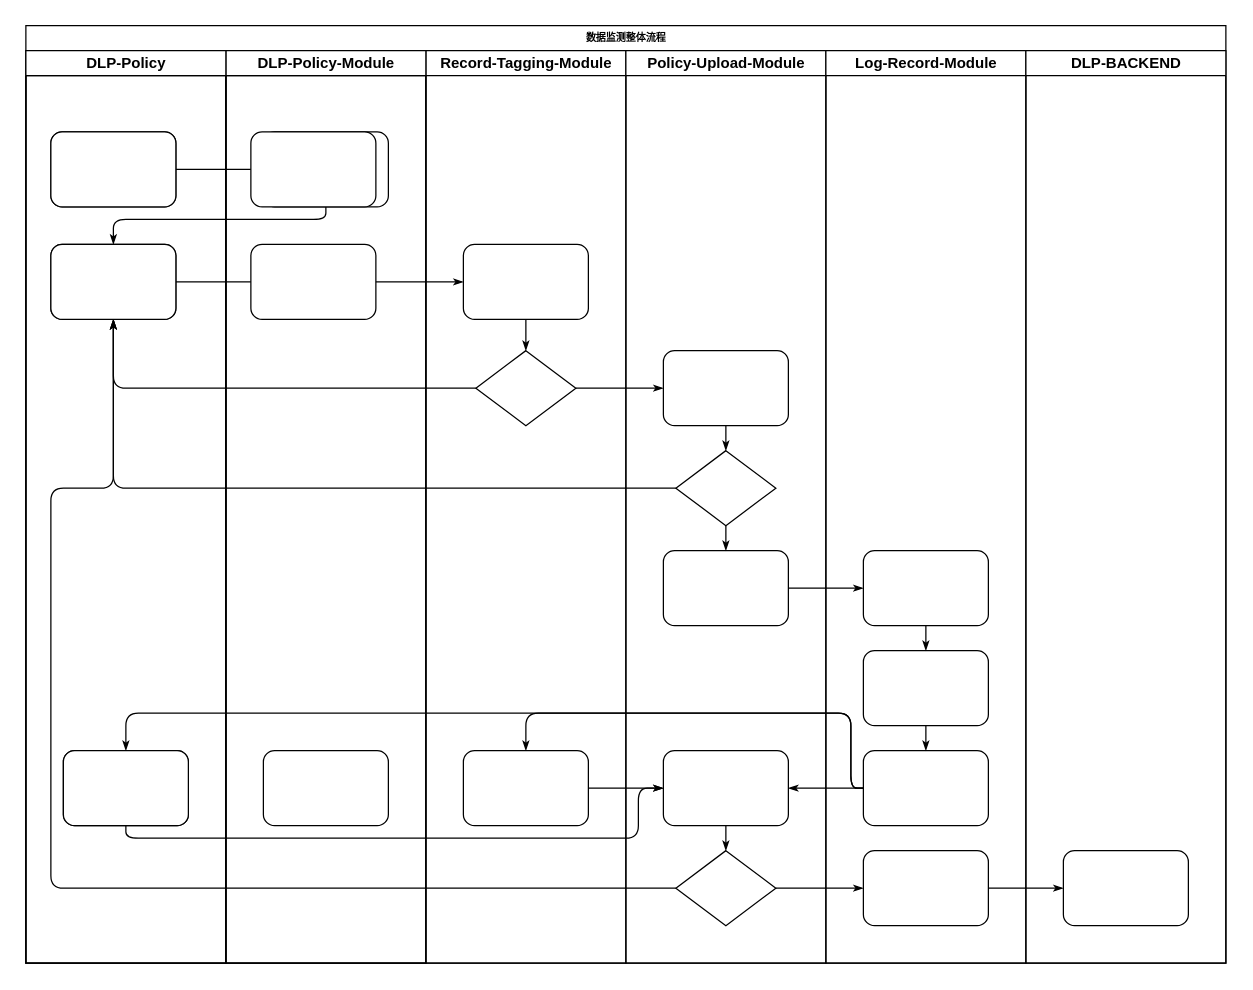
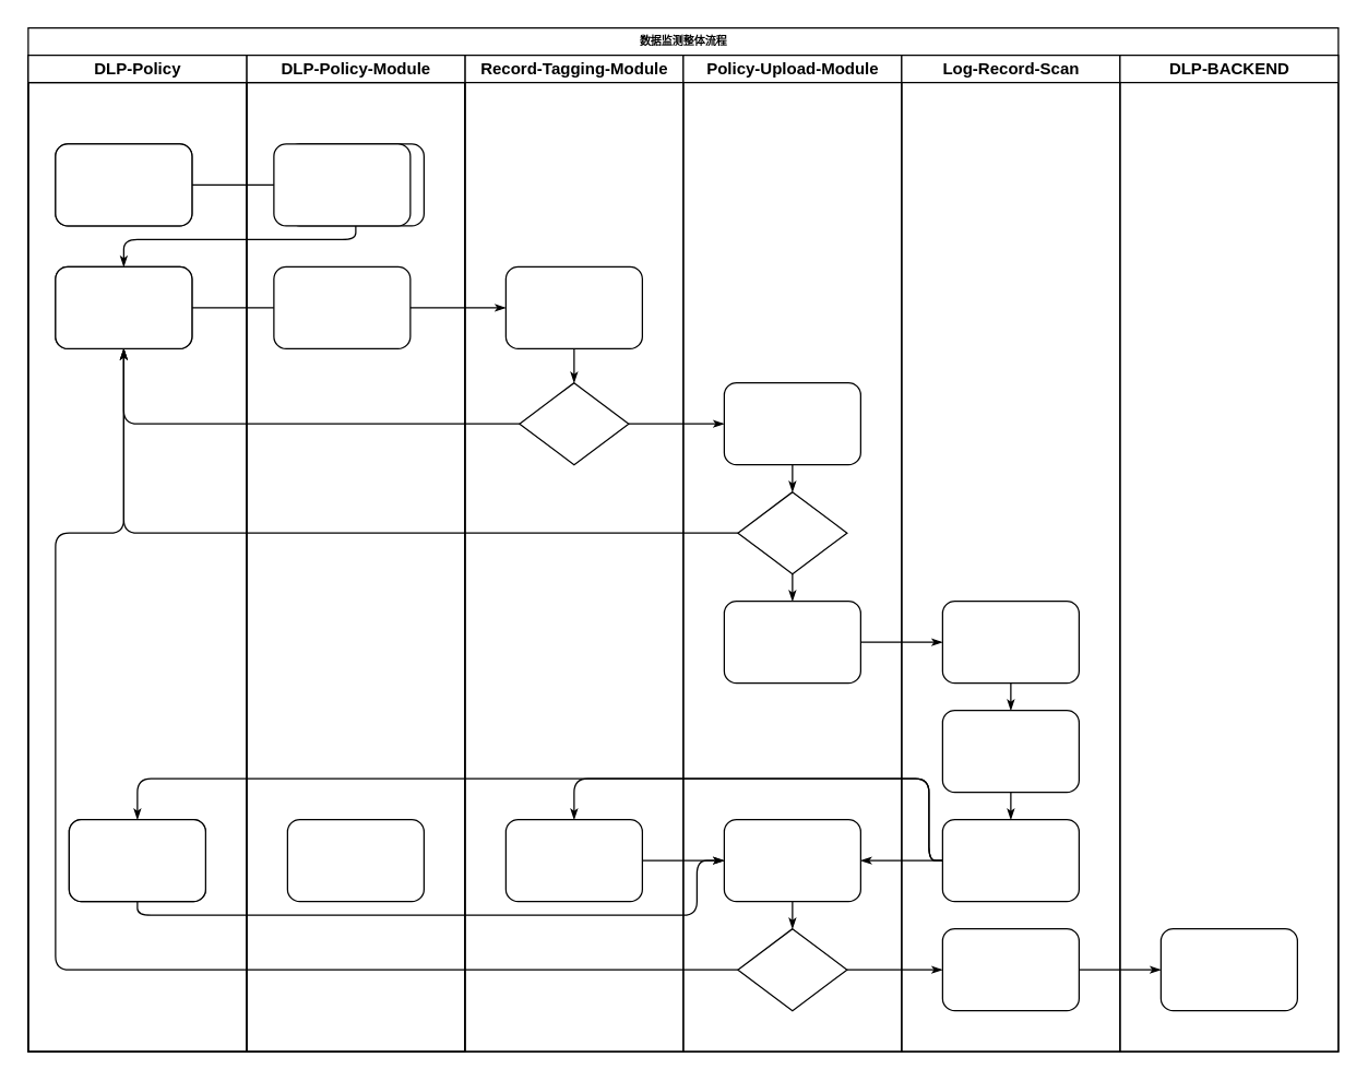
- <mxCell id="38" value="Log-Record-Module" style="swimlane;html=1;startSize=20;" parent="2" vertex="1"><mxGeometry x="640" y="20" width="160" height="730" as="geometry" /></mxCell>
+ <mxCell id="38" value="Log-Record-Scan" style="swimlane;html=1;startSize=20;" parent="2" vertex="1"><mxGeometry x="640" y="20" width="160" height="730" as="geometry" /></mxCell>
